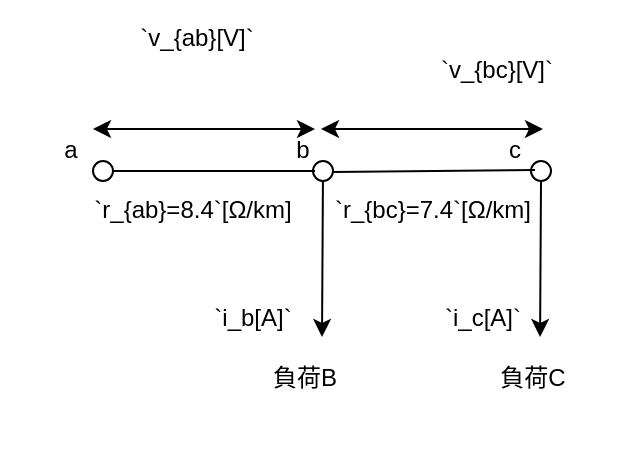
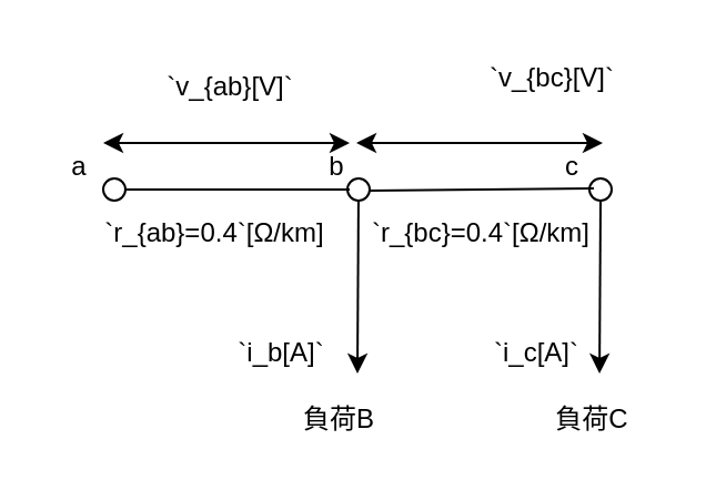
- <mxCell id="13" value="`v_{ab}[V]`" style="text;html=1;align=center;verticalAlign=middle;resizable=0;points=[];autosize=1;strokeColor=none;fillColor=none;" vertex="1" parent="1"><mxGeometry x="58" y="4" width="80" height="30" as="geometry" /></mxCell>
+ <mxCell id="13" value="`v_{ab}[V]`" style="text;html=1;align=center;verticalAlign=middle;resizable=0;points=[];autosize=1;strokeColor=none;fillColor=none;" vertex="1" parent="1"><mxGeometry x="63" y="24" width="80" height="30" as="geometry" /></mxCell>
- <mxCell id="16" value="`r_{ab}=8.4`[Ω/km]" style="text;html=1;align=center;verticalAlign=middle;resizable=0;points=[];autosize=1;strokeColor=none;fillColor=none;" vertex="1" parent="1"><mxGeometry x="36" y="90" width="120" height="30" as="geometry" /></mxCell>
+ <mxCell id="16" value="`r_{ab}=0.4`[Ω/km]" style="text;html=1;align=center;verticalAlign=middle;resizable=0;points=[];autosize=1;strokeColor=none;fillColor=none;" vertex="1" parent="1"><mxGeometry x="36" y="90" width="120" height="30" as="geometry" /></mxCell>
- <mxCell id="17" value="`r_{bc}=7.4`[Ω/km]" style="text;html=1;align=center;verticalAlign=middle;resizable=0;points=[];autosize=1;strokeColor=none;fillColor=none;" vertex="1" parent="1"><mxGeometry x="156" y="90" width="120" height="30" as="geometry" /></mxCell>
+ <mxCell id="17" value="`r_{bc}=0.4`[Ω/km]" style="text;html=1;align=center;verticalAlign=middle;resizable=0;points=[];autosize=1;strokeColor=none;fillColor=none;" vertex="1" parent="1"><mxGeometry x="156" y="90" width="120" height="30" as="geometry" /></mxCell>
